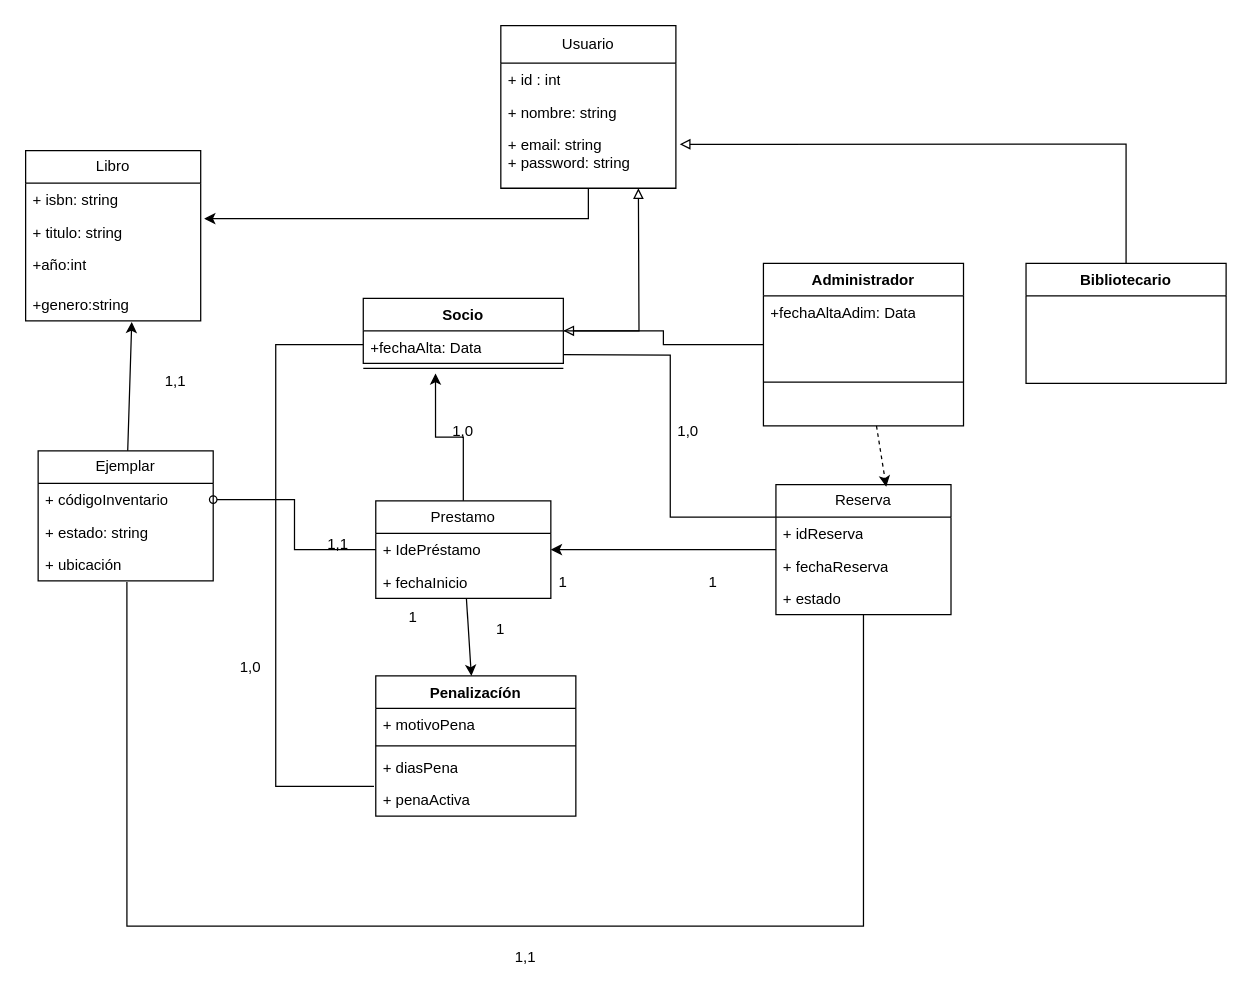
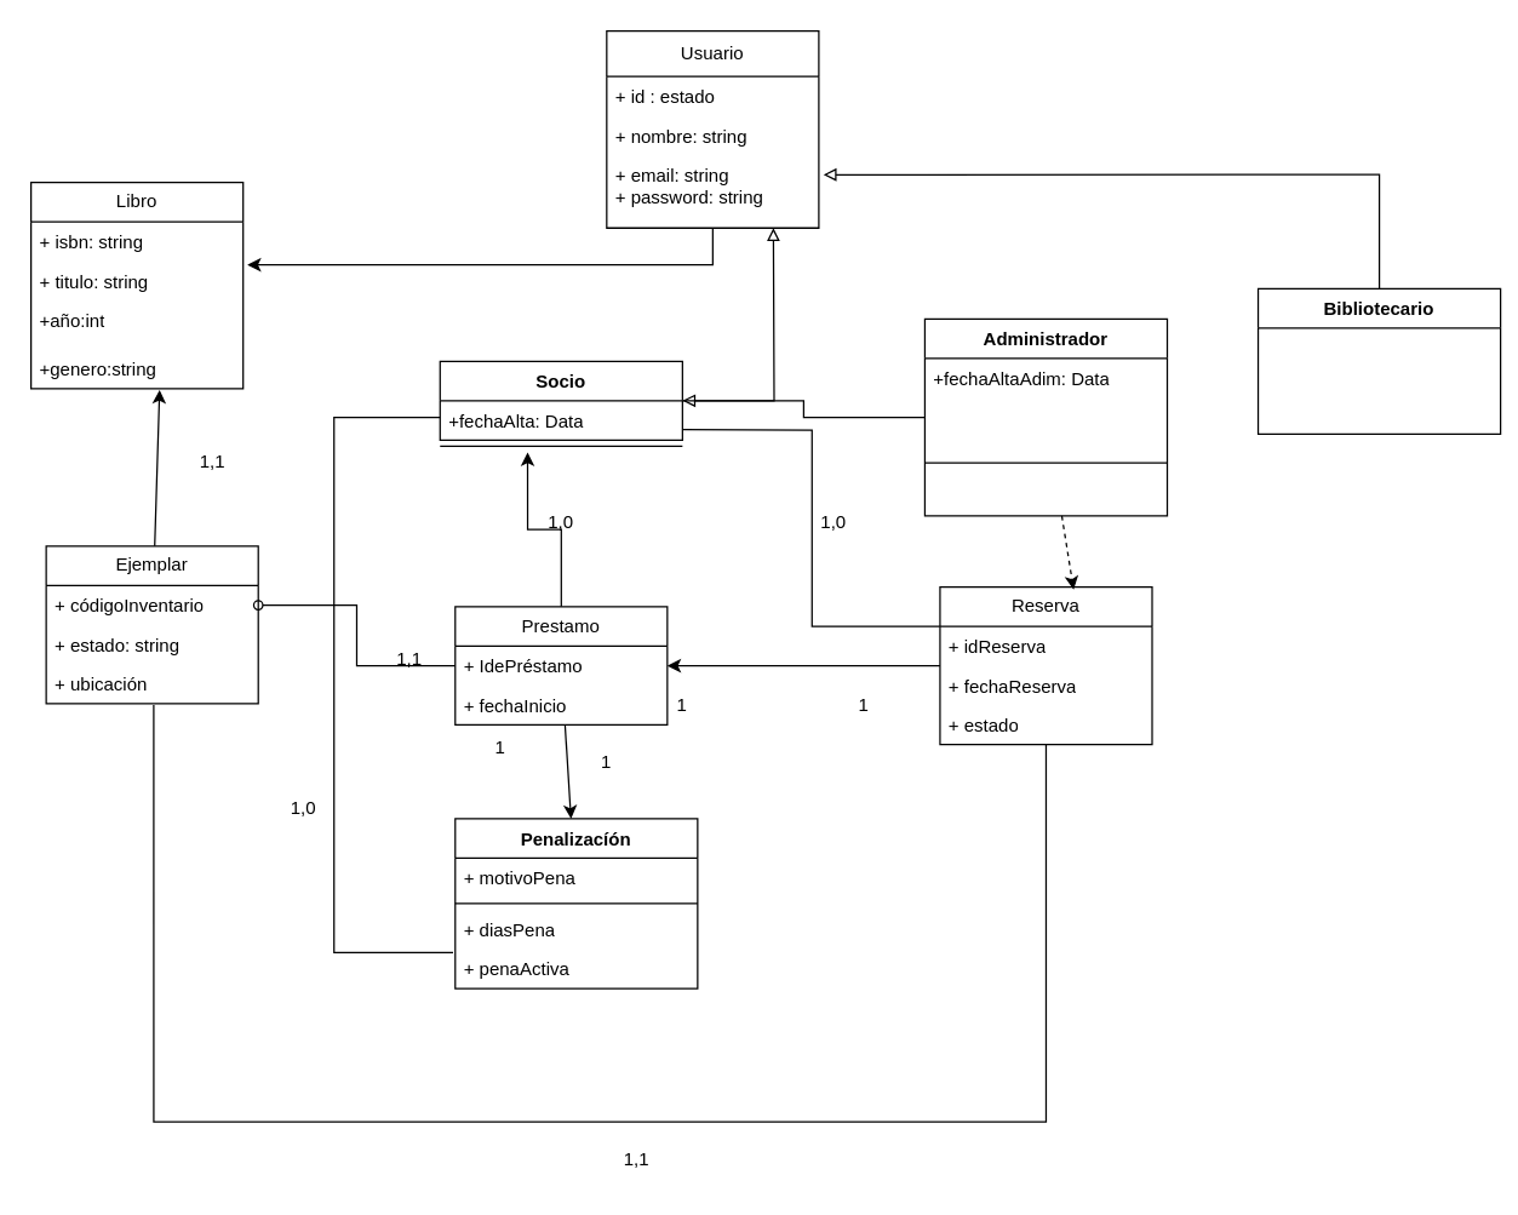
- <mxCell id="3" value="+ id : int" style="text;strokeColor=none;fillColor=none;align=left;verticalAlign=top;spacingLeft=4;spacingRight=4;overflow=hidden;rotatable=0;points=[[0,0.5],[1,0.5]];portConstraint=eastwest;whiteSpace=wrap;html=1;" parent="2" vertex="1"><mxGeometry y="30" width="140" height="26" as="geometry" /></mxCell>
+ <mxCell id="3" value="+ id : estado" style="text;strokeColor=none;fillColor=none;align=left;verticalAlign=top;spacingLeft=4;spacingRight=4;overflow=hidden;rotatable=0;points=[[0,0.5],[1,0.5]];portConstraint=eastwest;whiteSpace=wrap;html=1;" parent="2" vertex="1"><mxGeometry y="30" width="140" height="26" as="geometry" /></mxCell>
- <mxCell id="52" value="Bibliotecario" style="swimlane;fontStyle=1;align=center;verticalAlign=top;childLayout=stackLayout;horizontal=1;startSize=26;horizontalStack=0;resizeParent=1;resizeParentMax=0;resizeLast=0;collapsible=1;marginBottom=0;whiteSpace=wrap;html=1;" vertex="1" parent="1"><mxGeometry x="820" y="210" width="160" height="96" as="geometry" /></mxCell>
+ <mxCell id="52" value="Bibliotecario" style="swimlane;fontStyle=1;align=center;verticalAlign=top;childLayout=stackLayout;horizontal=1;startSize=26;horizontalStack=0;resizeParent=1;resizeParentMax=0;resizeLast=0;collapsible=1;marginBottom=0;whiteSpace=wrap;html=1;" vertex="1" parent="1"><mxGeometry x="830" y="190" width="160" height="96" as="geometry" /></mxCell>
